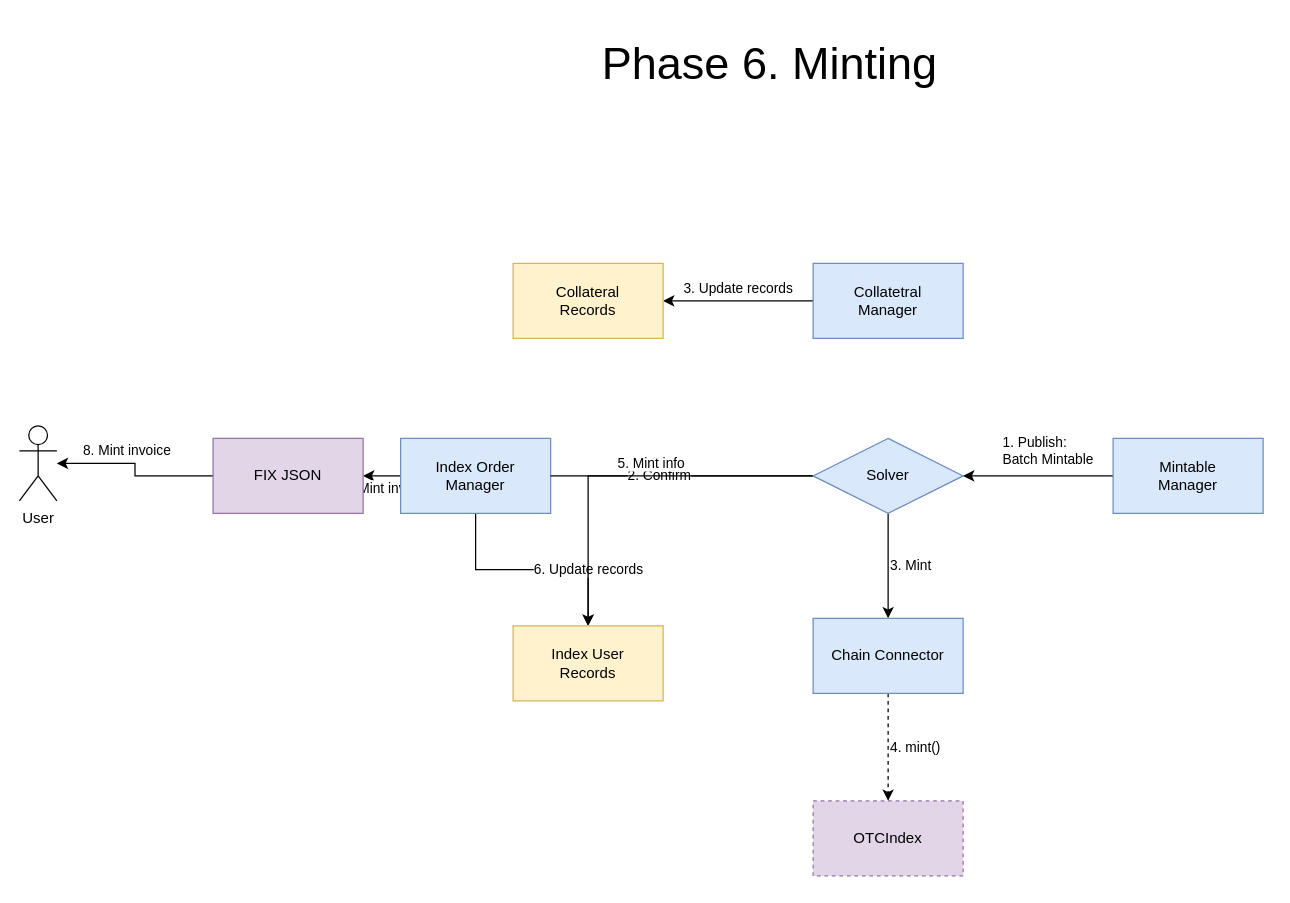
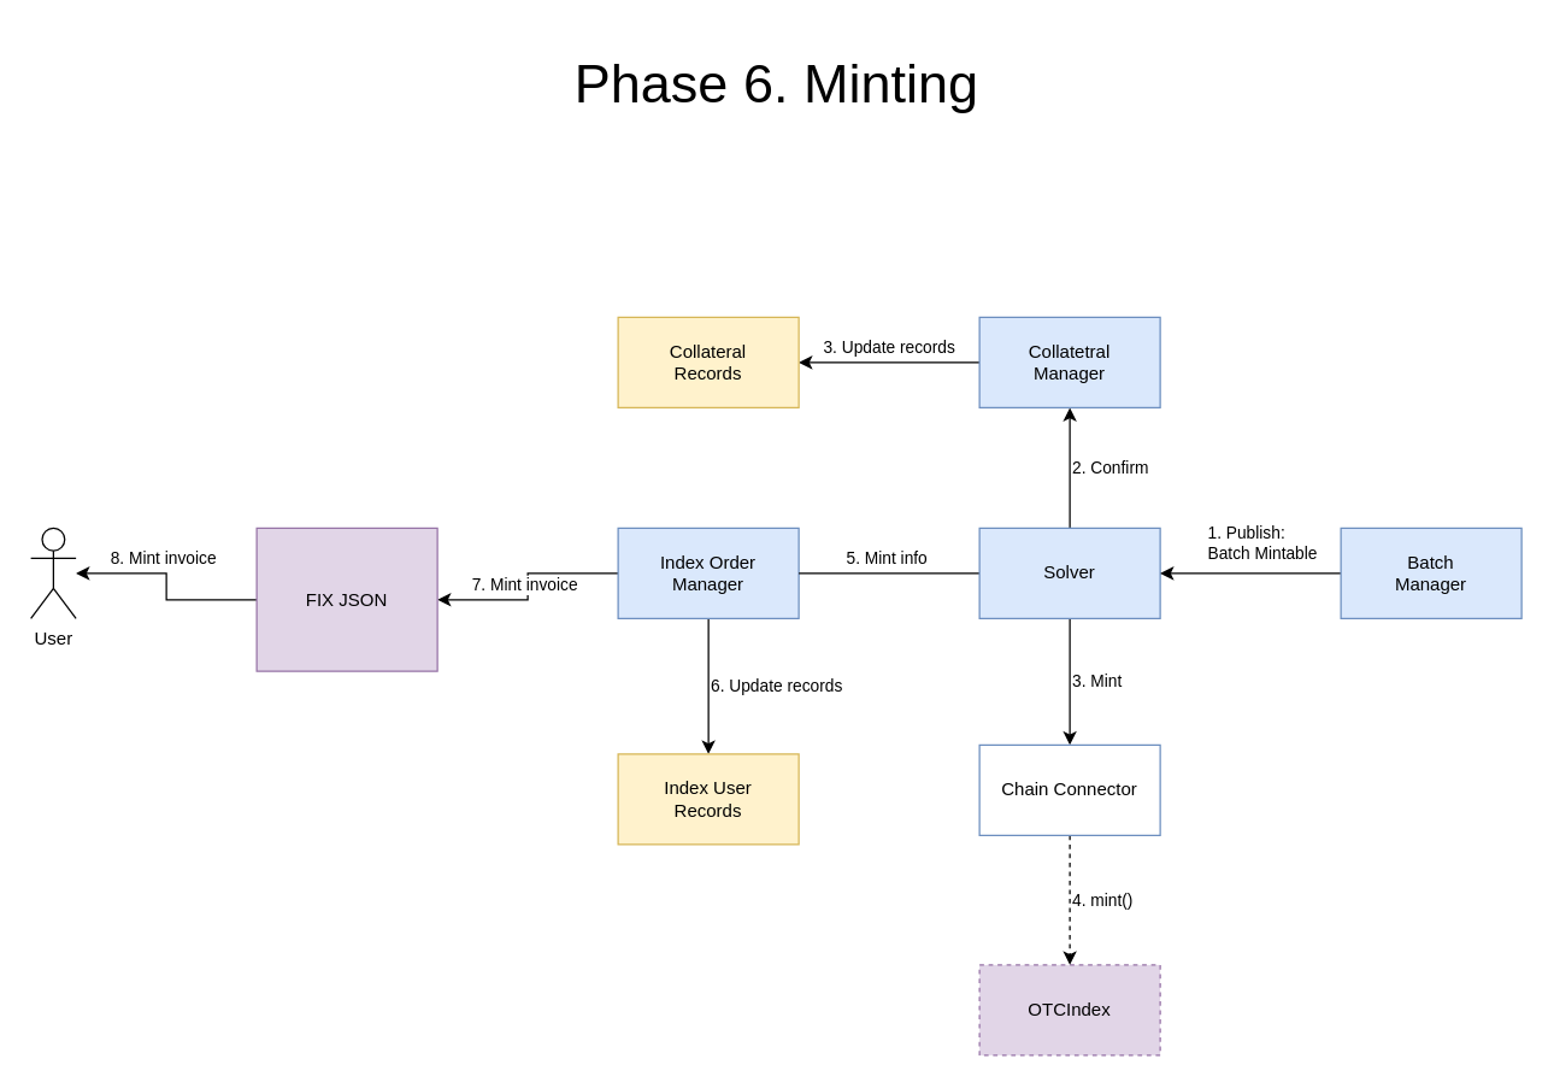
- <mxCell id="16" value="&lt;font style=&quot;font-size: 36px;&quot;&gt;Phase 6. Minting&lt;/font&gt;" style="text;html=1;align=center;verticalAlign=middle;resizable=0;points=[];autosize=1;strokeColor=none;fillColor=none;" vertex="1" parent="1"><mxGeometry x="470" y="20" width="290" height="60" as="geometry" /></mxCell>
+ <mxCell id="16" value="&lt;font style=&quot;font-size: 36px;&quot;&gt;Phase 6. Minting&lt;/font&gt;" style="text;html=1;align=center;verticalAlign=middle;resizable=0;points=[];autosize=1;strokeColor=none;fillColor=none;" vertex="1" parent="1"><mxGeometry x="370" y="25" width="290" height="60" as="geometry" /></mxCell>
- <mxCell id="5" value="User" style="shape=umlActor;verticalLabelPosition=bottom;verticalAlign=top;html=1;outlineConnect=0;" vertex="1" parent="1"><mxGeometry x="15" y="340" width="30" height="60" as="geometry" /></mxCell>
+ <mxCell id="5" value="User" style="shape=umlActor;verticalLabelPosition=bottom;verticalAlign=top;html=1;outlineConnect=0;" vertex="1" parent="1"><mxGeometry x="20" y="350" width="30" height="60" as="geometry" /></mxCell>
- <mxCell id="13" value="FIX JSON" style="rounded=0;whiteSpace=wrap;html=1;fillColor=#e1d5e7;strokeColor=#9673a6;" vertex="1" parent="1"><mxGeometry x="170" y="350" width="120" height="60" as="geometry" /></mxCell>
+ <mxCell id="13" value="FIX JSON" style="rounded=0;whiteSpace=wrap;html=1;fillColor=#e1d5e7;strokeColor=#9673a6;" vertex="1" parent="1"><mxGeometry x="170" y="350" width="120" height="95" as="geometry" /></mxCell>
- <mxCell id="4" value="Index Order&lt;div&gt;Manager&lt;/div&gt;" style="rounded=0;whiteSpace=wrap;html=1;fillColor=#dae8fc;strokeColor=#6c8ebf;" vertex="1" parent="1"><mxGeometry x="320" y="350" width="120" height="60" as="geometry" /></mxCell>
+ <mxCell id="4" value="Index Order&lt;div&gt;Manager&lt;/div&gt;" style="rounded=0;whiteSpace=wrap;html=1;fillColor=#dae8fc;strokeColor=#6c8ebf;" vertex="1" parent="1"><mxGeometry x="410" y="350" width="120" height="60" as="geometry" /></mxCell>
- <mxCell id="9" value="Solver" style="rhombus;whiteSpace=wrap;html=1;fillColor=#dae8fc;strokeColor=#6c8ebf;" vertex="1" parent="1"><mxGeometry x="650" y="350" width="120" height="60" as="geometry" /></mxCell>
+ <mxCell id="9" value="Solver" style="rounded=0;whiteSpace=wrap;html=1;fillColor=#dae8fc;strokeColor=#6c8ebf;" vertex="1" parent="1"><mxGeometry x="650" y="350" width="120" height="60" as="geometry" /></mxCell>
- <mxCell id="18" value="Mintable&lt;div&gt;Manager&lt;/div&gt;" style="rounded=0;whiteSpace=wrap;html=1;fillColor=#dae8fc;strokeColor=#6c8ebf;" vertex="1" parent="1"><mxGeometry x="890" y="350" width="120" height="60" as="geometry" /></mxCell>
+ <mxCell id="18" value="Batch&lt;div&gt;Manager&lt;/div&gt;" style="rounded=0;whiteSpace=wrap;html=1;fillColor=#dae8fc;strokeColor=#6c8ebf;" vertex="1" parent="1"><mxGeometry x="890" y="350" width="120" height="60" as="geometry" /></mxCell>
- <mxCell id="6" value="2. Confirm" style="edgeStyle=orthogonalEdgeStyle;rounded=0;orthogonalLoop=1;jettySize=auto;html=1;align=left;" edge="1" parent="1" source="9" target="14"><mxGeometry relative="1" as="geometry" /></mxCell>
+ <mxCell id="6" value="2. Confirm" style="edgeStyle=orthogonalEdgeStyle;rounded=0;orthogonalLoop=1;jettySize=auto;html=1;align=left;" edge="1" parent="1" source="9" target="11"><mxGeometry relative="1" as="geometry" /></mxCell>
- <mxCell id="21" value="Chain Connector" style="rounded=0;whiteSpace=wrap;html=1;fillColor=#dae8fc;strokeColor=#6c8ebf;" vertex="1" parent="1"><mxGeometry x="650" y="494" width="120" height="60" as="geometry" /></mxCell>
+ <mxCell id="21" value="Chain Connector" style="rounded=0;whiteSpace=wrap;html=1;fillColor=#ffffff;strokeColor=#6c8ebf;" vertex="1" parent="1"><mxGeometry x="650" y="494" width="120" height="60" as="geometry" /></mxCell>
